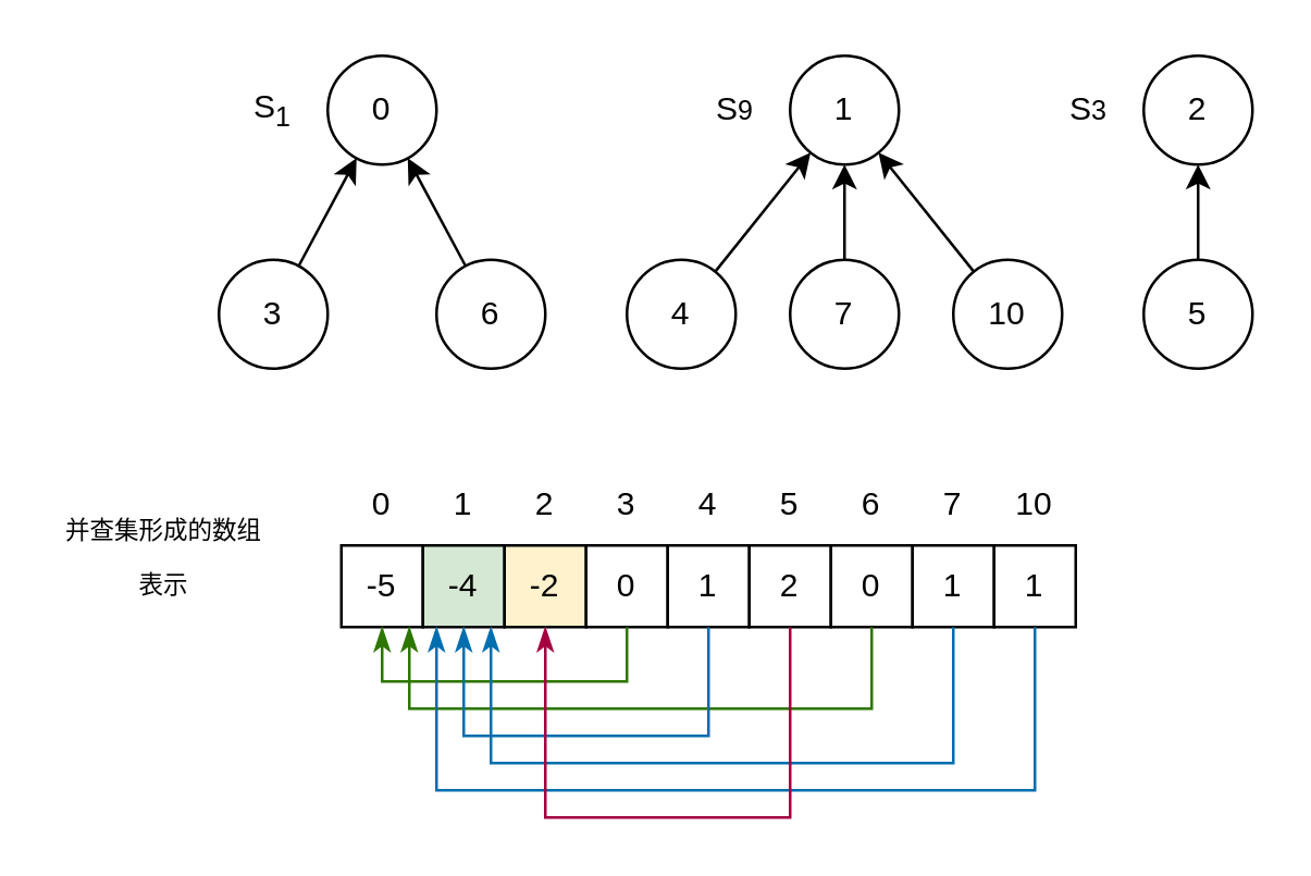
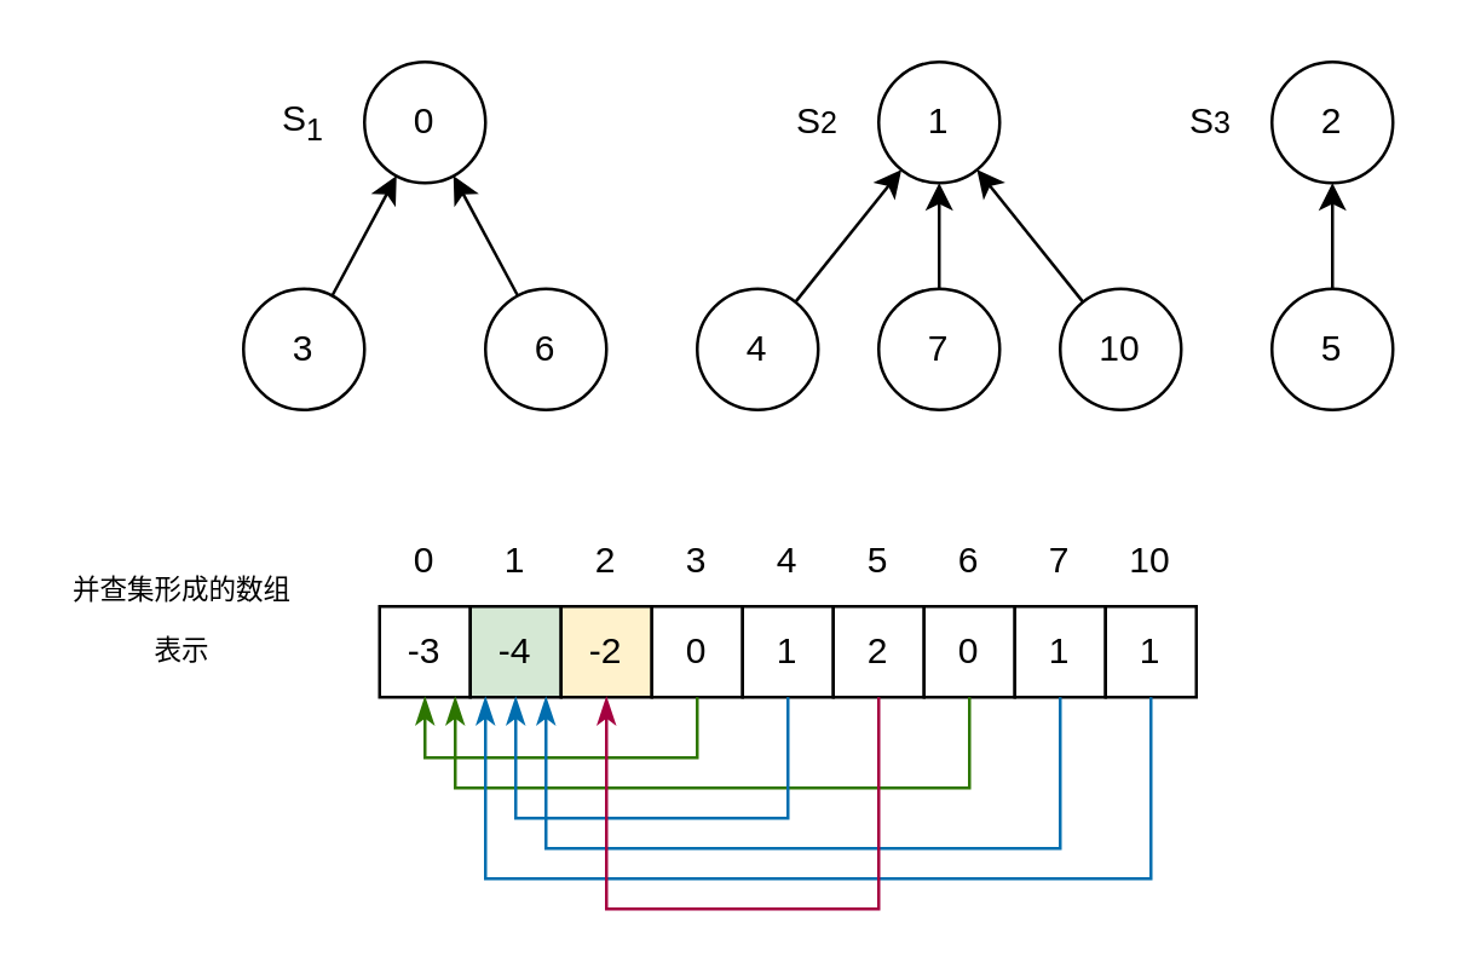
- <mxCell id="19" value="S&lt;span style=&quot;font-size: 10px;&quot;&gt;9&lt;/span&gt;" style="text;html=1;strokeColor=none;fillColor=none;align=center;verticalAlign=middle;whiteSpace=wrap;rounded=0;" vertex="1" parent="1"><mxGeometry x="240" y="25" width="60" height="30" as="geometry" /></mxCell>
+ <mxCell id="19" value="S&lt;span style=&quot;font-size: 10px;&quot;&gt;2&lt;/span&gt;" style="text;html=1;strokeColor=none;fillColor=none;align=center;verticalAlign=middle;whiteSpace=wrap;rounded=0;" vertex="1" parent="1"><mxGeometry x="240" y="25" width="60" height="30" as="geometry" /></mxCell>
- <mxCell id="21" value="-5" style="rounded=0;whiteSpace=wrap;html=1;" parent="1" vertex="1"><mxGeometry x="125" y="200" width="30" height="30" as="geometry" /></mxCell>
+ <mxCell id="21" value="-3" style="rounded=0;whiteSpace=wrap;html=1;" parent="1" vertex="1"><mxGeometry x="125" y="200" width="30" height="30" as="geometry" /></mxCell>
